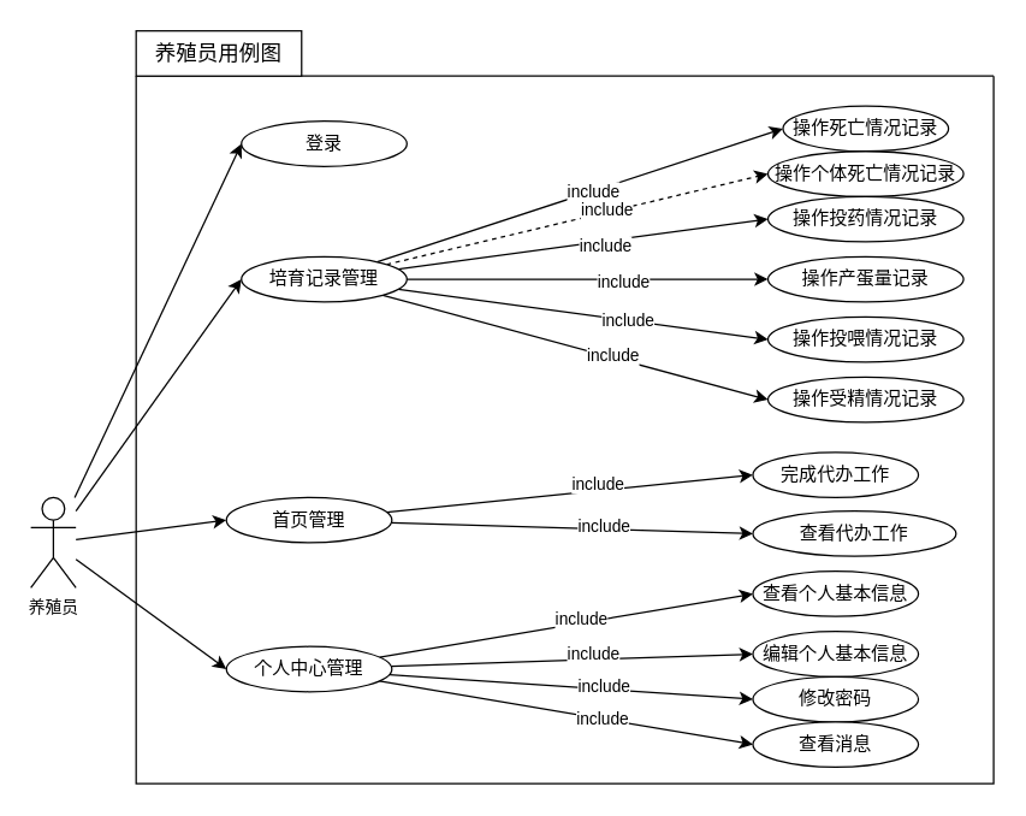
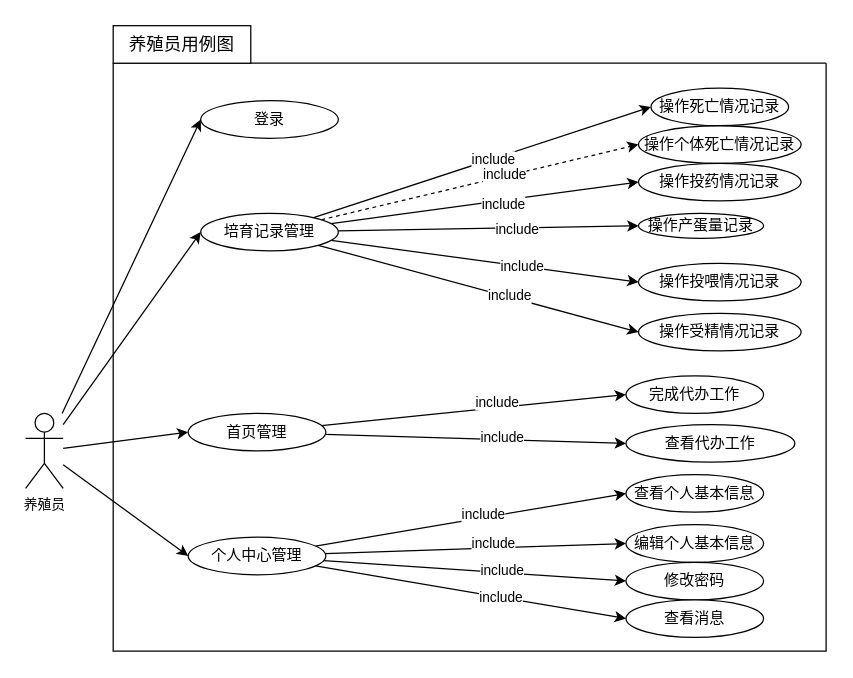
- <mxCell id="20" value="操作产蛋量记录" style="ellipse;whiteSpace=wrap;html=1;" parent="2" vertex="1"><mxGeometry x="420" y="120" width="130" height="30" as="geometry" /></mxCell>
+ <mxCell id="20" value="操作产蛋量记录" style="ellipse;whiteSpace=wrap;html=1;" parent="2" vertex="1"><mxGeometry x="420" y="120" width="100" height="20" as="geometry" /></mxCell>
